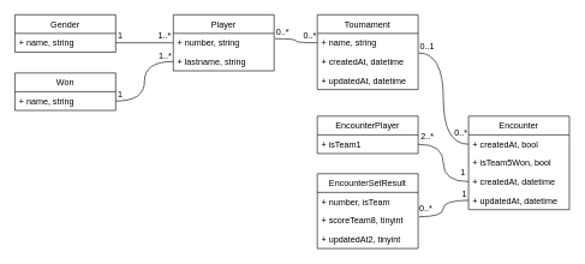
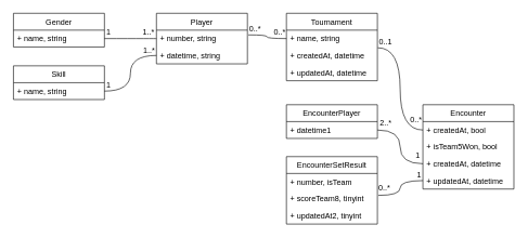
- <mxCell id="4" value="+ lastname, string" style="text;strokeColor=none;fillColor=none;align=left;verticalAlign=top;spacingLeft=4;spacingRight=4;overflow=hidden;rotatable=0;points=[[0,0.5],[1,0.5]];portConstraint=eastwest;" parent="2" vertex="1"><mxGeometry y="52" width="140" height="26" as="geometry" /></mxCell>
+ <mxCell id="4" value="+ datetime, string" style="text;strokeColor=none;fillColor=none;align=left;verticalAlign=top;spacingLeft=4;spacingRight=4;overflow=hidden;rotatable=0;points=[[0,0.5],[1,0.5]];portConstraint=eastwest;" parent="2" vertex="1"><mxGeometry y="52" width="140" height="26" as="geometry" /></mxCell>
- <mxCell id="38" value="Won" style="swimlane;fontStyle=0;childLayout=stackLayout;horizontal=1;startSize=26;fillColor=none;horizontalStack=0;resizeParent=1;resizeParentMax=0;resizeLast=0;collapsible=1;marginBottom=0;" vertex="1" parent="1"><mxGeometry x="20" y="101" width="140" height="52" as="geometry"><mxRectangle x="100" y="150" width="70" height="30" as="alternateBounds" /></mxGeometry></mxCell>
+ <mxCell id="38" value="Skill" style="swimlane;fontStyle=0;childLayout=stackLayout;horizontal=1;startSize=26;fillColor=none;horizontalStack=0;resizeParent=1;resizeParentMax=0;resizeLast=0;collapsible=1;marginBottom=0;" vertex="1" parent="1"><mxGeometry x="20" y="101" width="140" height="52" as="geometry"><mxRectangle x="100" y="150" width="70" height="30" as="alternateBounds" /></mxGeometry></mxCell>
- <mxCell id="19" value="+ isTeam1" style="text;strokeColor=none;fillColor=none;align=left;verticalAlign=top;spacingLeft=4;spacingRight=4;overflow=hidden;rotatable=0;points=[[0,0.5],[1,0.5]];portConstraint=eastwest;" parent="18" vertex="1"><mxGeometry y="26" width="140" height="26" as="geometry" /></mxCell>
+ <mxCell id="19" value="+ datetime1" style="text;strokeColor=none;fillColor=none;align=left;verticalAlign=top;spacingLeft=4;spacingRight=4;overflow=hidden;rotatable=0;points=[[0,0.5],[1,0.5]];portConstraint=eastwest;" parent="18" vertex="1"><mxGeometry y="26" width="140" height="26" as="geometry" /></mxCell>
